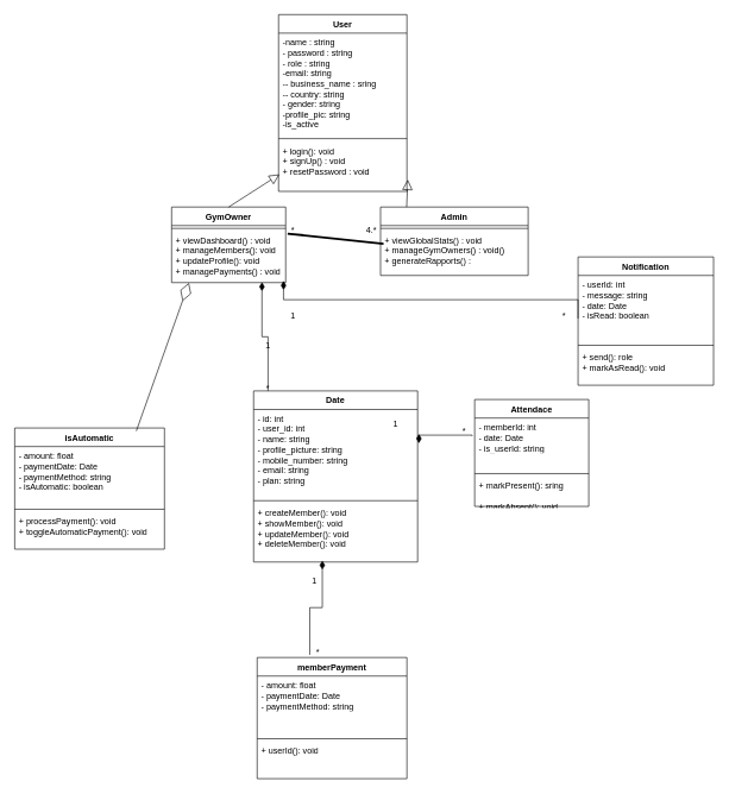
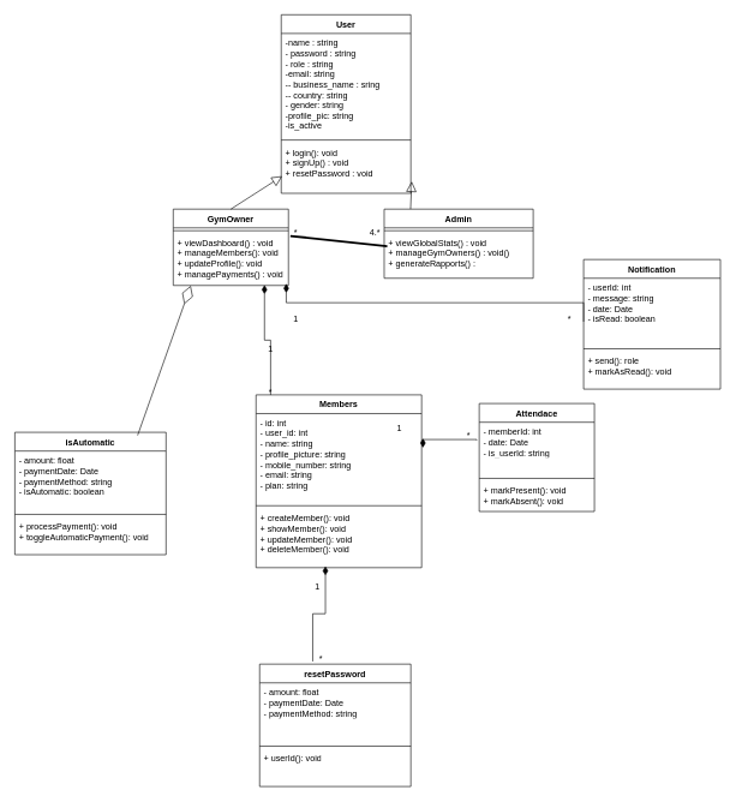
- <mxCell id="12" value="Date&lt;div&gt;&lt;br&gt;&lt;/div&gt;" style="swimlane;fontStyle=1;align=center;verticalAlign=top;childLayout=stackLayout;horizontal=1;startSize=26;horizontalStack=0;resizeParent=1;resizeParentMax=0;resizeLast=0;collapsible=1;marginBottom=0;whiteSpace=wrap;html=1;" parent="1" vertex="1"><mxGeometry x="355" y="548" width="230" height="240" as="geometry" /></mxCell>
+ <mxCell id="12" value="Members&lt;div&gt;&lt;br&gt;&lt;/div&gt;" style="swimlane;fontStyle=1;align=center;verticalAlign=top;childLayout=stackLayout;horizontal=1;startSize=26;horizontalStack=0;resizeParent=1;resizeParentMax=0;resizeLast=0;collapsible=1;marginBottom=0;whiteSpace=wrap;html=1;" parent="1" vertex="1"><mxGeometry x="355" y="548" width="230" height="240" as="geometry" /></mxCell>
- <mxCell id="11" value="&lt;div&gt;+ markPresent(): sring&amp;nbsp; &amp;nbsp; &amp;nbsp; &amp;nbsp; &amp;nbsp;&amp;nbsp;&lt;/div&gt;&lt;div&gt;+ markAbsent(): void&lt;/div&gt;" style="text;strokeColor=none;fillColor=none;align=left;verticalAlign=top;spacingLeft=4;spacingRight=4;overflow=hidden;rotatable=0;points=[[0,0.5],[1,0.5]];portConstraint=eastwest;whiteSpace=wrap;html=1;" parent="8" vertex="1"><mxGeometry y="108" width="160" height="42" as="geometry" /></mxCell>
+ <mxCell id="11" value="&lt;div&gt;+ markPresent(): void&amp;nbsp; &amp;nbsp; &amp;nbsp; &amp;nbsp; &amp;nbsp;&amp;nbsp;&lt;/div&gt;&lt;div&gt;+ markAbsent(): void&lt;/div&gt;" style="text;strokeColor=none;fillColor=none;align=left;verticalAlign=top;spacingLeft=4;spacingRight=4;overflow=hidden;rotatable=0;points=[[0,0.5],[1,0.5]];portConstraint=eastwest;whiteSpace=wrap;html=1;" parent="8" vertex="1"><mxGeometry y="108" width="160" height="42" as="geometry" /></mxCell>
- <mxCell id="31" value="memberPayment" style="swimlane;fontStyle=1;align=center;verticalAlign=top;childLayout=stackLayout;horizontal=1;startSize=26;horizontalStack=0;resizeParent=1;resizeParentMax=0;resizeLast=0;collapsible=1;marginBottom=0;whiteSpace=wrap;html=1;" parent="1" vertex="1"><mxGeometry x="360" y="922" width="210" height="170" as="geometry" /></mxCell>
+ <mxCell id="31" value="resetPassword" style="swimlane;fontStyle=1;align=center;verticalAlign=top;childLayout=stackLayout;horizontal=1;startSize=26;horizontalStack=0;resizeParent=1;resizeParentMax=0;resizeLast=0;collapsible=1;marginBottom=0;whiteSpace=wrap;html=1;" parent="1" vertex="1"><mxGeometry x="360" y="922" width="210" height="170" as="geometry" /></mxCell>
